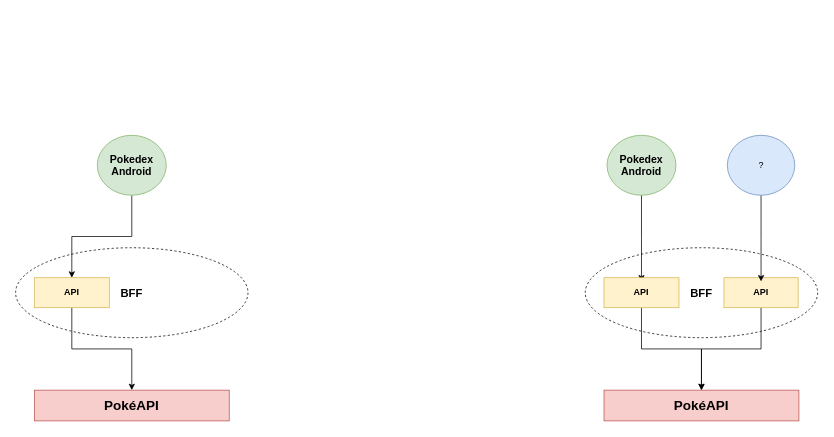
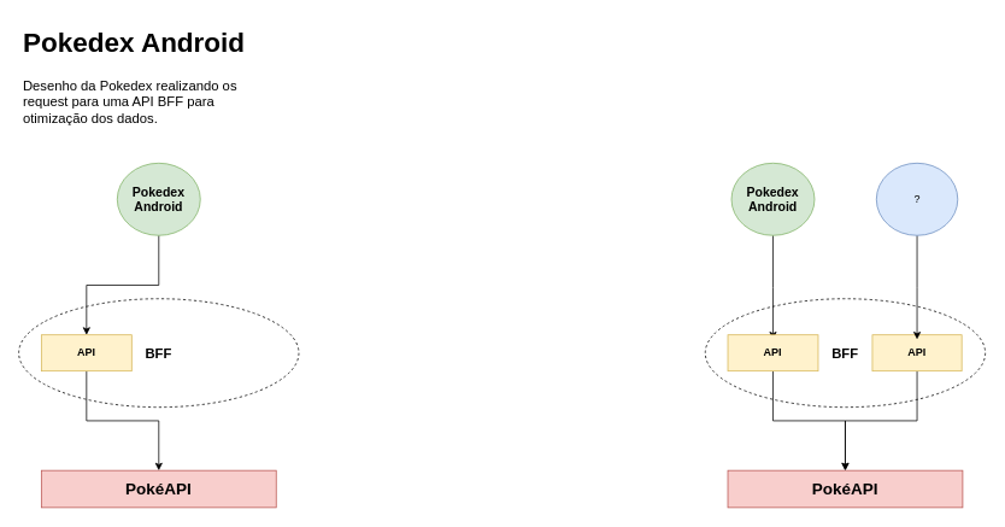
+ <mxCell id="8" value="&lt;h1&gt;Pokedex Android&lt;/h1&gt;&lt;p&gt;Desenho da Pokedex realizando os request para uma API BFF para otimização dos dados.&lt;/p&gt;" style="text;html=1;strokeColor=none;fillColor=none;spacing=5;spacingTop=-20;whiteSpace=wrap;overflow=hidden;rounded=0;fontSize=15;" parent="1" vertex="1"><mxGeometry x="20" y="20" width="290" height="120" as="geometry" /></mxCell>
